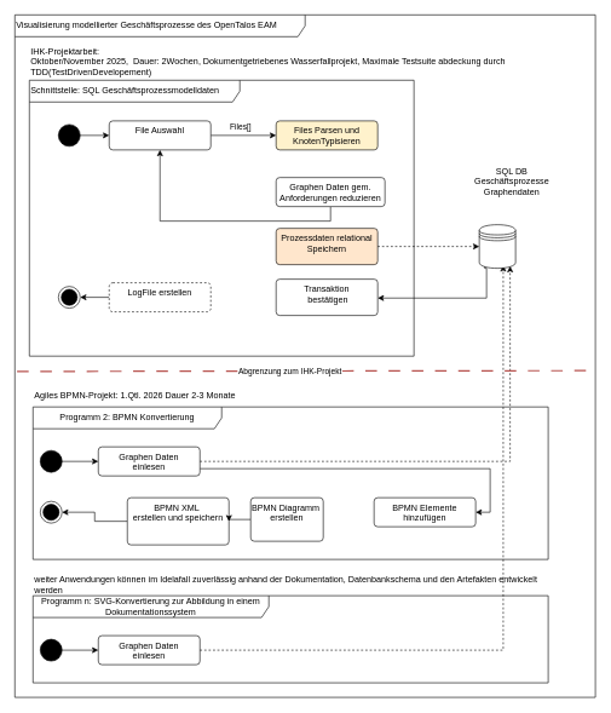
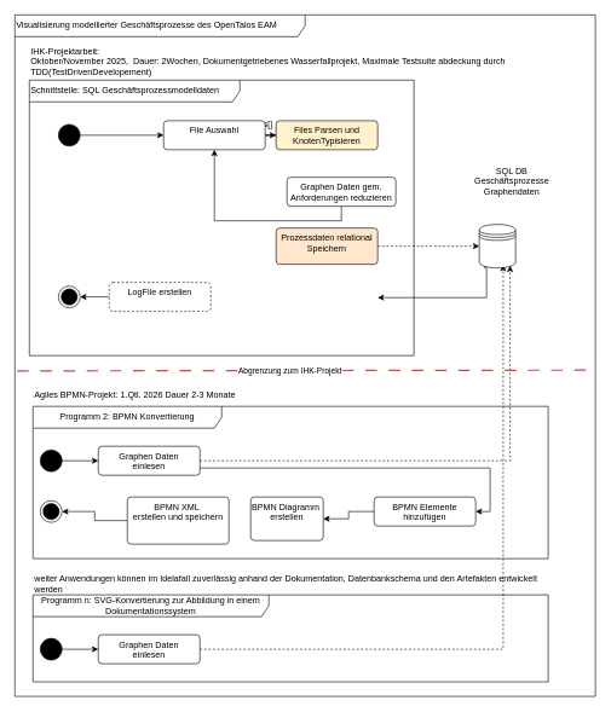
- <mxCell id="23" value="File Auswahl" style="html=1;align=center;verticalAlign=top;rounded=1;absoluteArcSize=1;arcSize=10;dashed=0;whiteSpace=wrap;" parent="20" vertex="1"><mxGeometry x="110" y="56" width="140" height="40" as="geometry" /></mxCell>
+ <mxCell id="23" value="File Auswahl" style="html=1;align=center;verticalAlign=top;rounded=1;absoluteArcSize=1;arcSize=10;dashed=0;whiteSpace=wrap;" parent="20" vertex="1"><mxGeometry x="185" y="56" width="140" height="40" as="geometry" /></mxCell>
- <mxCell id="28" value="Graphen Daten gem. Anforderungen reduzieren" style="html=1;align=center;verticalAlign=top;rounded=1;absoluteArcSize=1;arcSize=10;dashed=0;whiteSpace=wrap;" parent="20" vertex="1"><mxGeometry x="340" y="134" width="150" height="40" as="geometry" /></mxCell>
+ <mxCell id="28" value="Graphen Daten gem. Anforderungen reduzieren" style="html=1;align=center;verticalAlign=top;rounded=1;absoluteArcSize=1;arcSize=10;dashed=0;whiteSpace=wrap;" parent="20" vertex="1"><mxGeometry x="355" y="134" width="150" height="40" as="geometry" /></mxCell>
- <mxCell id="30" value="Transaktion&lt;div&gt;&amp;nbsp;bestätigen&lt;/div&gt;" style="html=1;align=center;verticalAlign=top;rounded=1;absoluteArcSize=1;arcSize=10;dashed=0;whiteSpace=wrap;" parent="20" vertex="1"><mxGeometry x="340" y="274" width="140" height="50" as="geometry" /></mxCell>
+ <mxCell id="6" style="edgeStyle=orthogonalEdgeStyle;rounded=0;orthogonalLoop=1;jettySize=auto;html=1;exitX=0;exitY=0.5;exitDx=0;exitDy=0;entryX=1;entryY=0.5;entryDx=0;entryDy=0;" parent="3" source="7" target="13" edge="1"><mxGeometry relative="1" as="geometry" /></mxCell>
- <mxCell id="12" style="edgeStyle=orthogonalEdgeStyle;rounded=0;orthogonalLoop=1;jettySize=auto;html=1;exitX=0;exitY=0.5;exitDx=0;exitDy=0;entryX=1;entryY=0.5;entryDx=0;entryDy=0;" parent="3" source="13" target="9" edge="1"><mxGeometry relative="1" as="geometry" /></mxCell>
